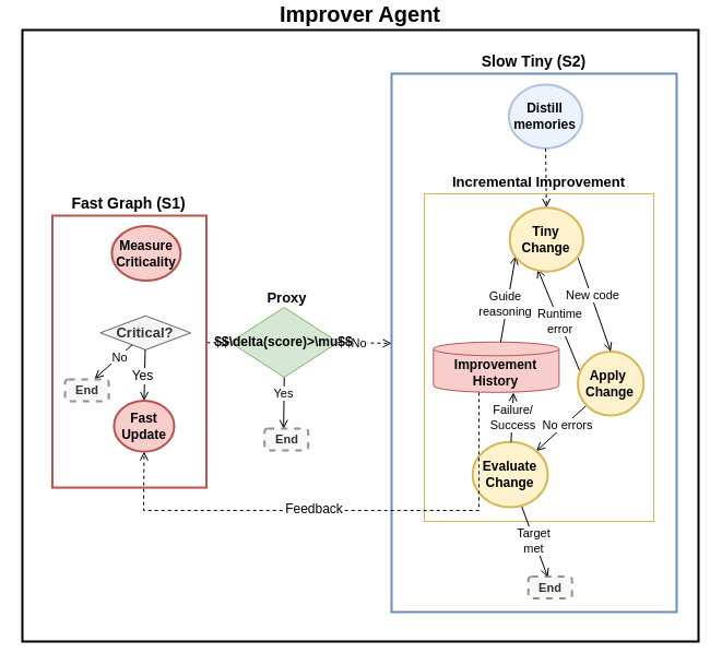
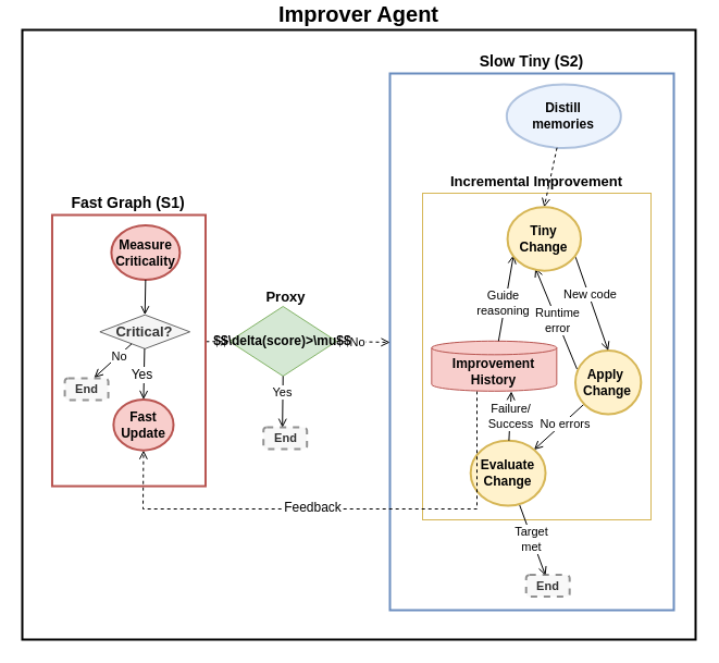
- <mxCell id="41" value="&lt;div style=&quot;font-size: 12px;&quot;&gt;Distill&lt;/div&gt;&lt;div style=&quot;font-size: 12px;&quot;&gt;memories&lt;/div&gt;" style="ellipse;whiteSpace=wrap;html=1;rounded=0;shadow=0;strokeWidth=2;fontSize=12;align=center;opacity=50;labelPosition=center;verticalLabelPosition=middle;verticalAlign=middle;fontStyle=1;fillColor=#dae8fc;strokeColor=#6c8ebf;" parent="1" vertex="1"><mxGeometry x="465.337" y="69.997" width="67.426" height="58.421" as="geometry" /></mxCell>
+ <mxCell id="41" value="&lt;div style=&quot;font-size: 12px;&quot;&gt;Distill&lt;/div&gt;&lt;div style=&quot;font-size: 12px;&quot;&gt;memories&lt;/div&gt;" style="ellipse;whiteSpace=wrap;html=1;rounded=0;shadow=0;strokeWidth=2;fontSize=12;align=center;opacity=50;labelPosition=center;verticalLabelPosition=middle;verticalAlign=middle;fontStyle=1;fillColor=#dae8fc;strokeColor=#6c8ebf;" parent="1" vertex="1"><mxGeometry x="465.337" y="69.997" width="105" height="58.421" as="geometry" /></mxCell>
+ <mxCell id="33" style="rounded=0;orthogonalLoop=1;jettySize=auto;html=1;entryX=0.5;entryY=0;entryDx=0;entryDy=0;endArrow=open;endFill=0;" parent="1" source="31" target="34" edge="1"><mxGeometry relative="1" as="geometry" /></mxCell>
